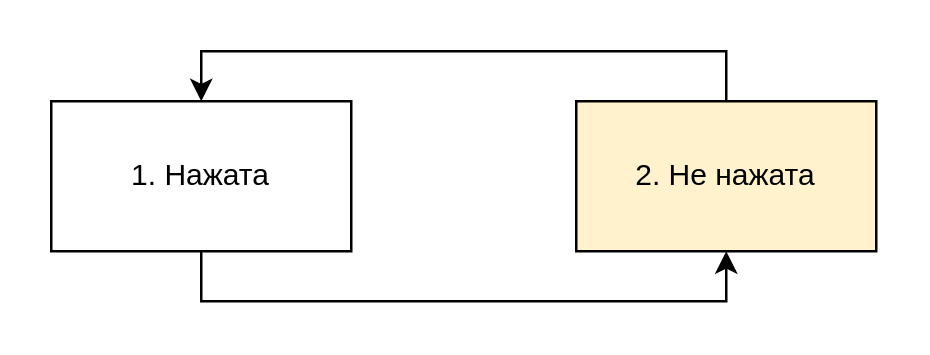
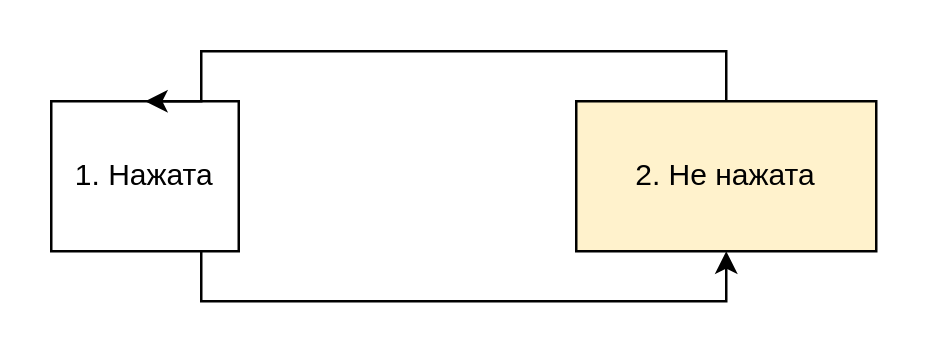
- <mxCell id="3" value="1. Нажата" style="rounded=0;whiteSpace=wrap;html=1;" parent="1" vertex="1"><mxGeometry x="20" y="40" width="120" height="60" as="geometry" /></mxCell>
+ <mxCell id="3" value="1. Нажата" style="rounded=0;whiteSpace=wrap;html=1;" parent="1" vertex="1"><mxGeometry x="20" y="40" width="75" height="60" as="geometry" /></mxCell>
